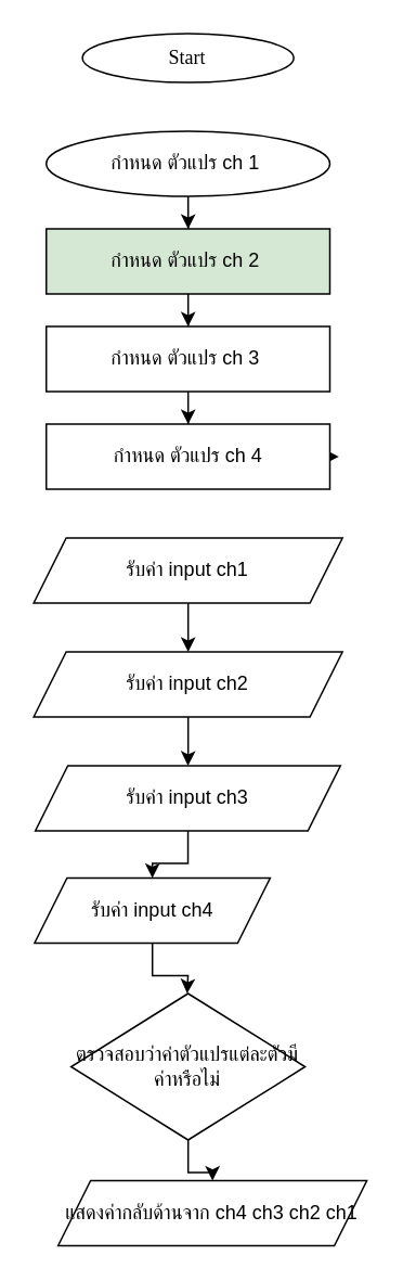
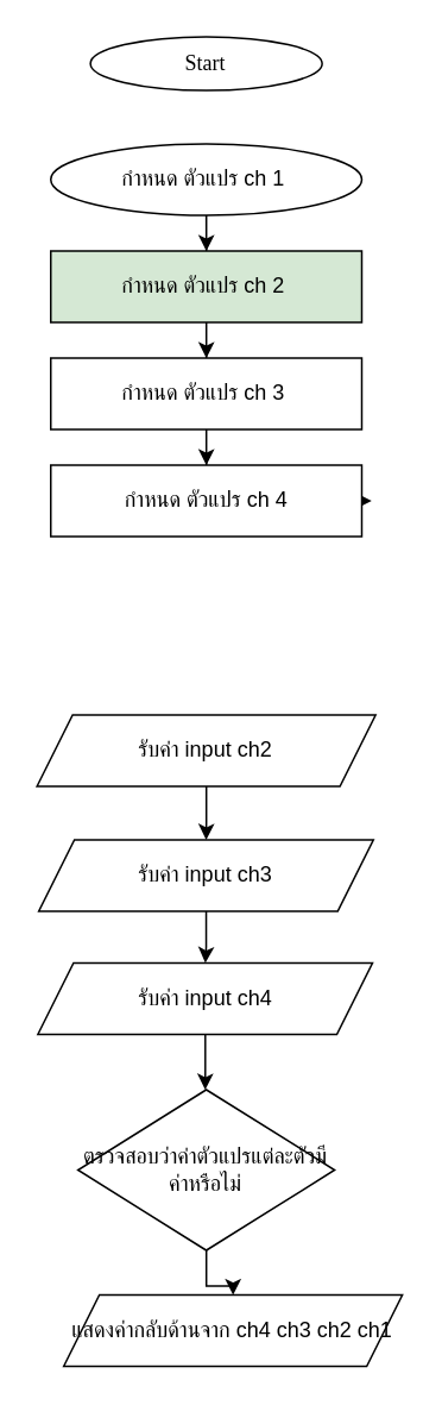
- <mxCell id="4" value="รับค่า input ch1" style="shape=parallelogram;perimeter=parallelogramPerimeter;whiteSpace=wrap;html=1;fixedSize=1;" vertex="1" parent="1"><mxGeometry x="20.25" y="330" width="190" height="40" as="geometry" /></mxCell>
- <mxCell id="3" value="" style="edgeStyle=orthogonalEdgeStyle;rounded=0;orthogonalLoop=1;jettySize=auto;html=1;" edge="1" parent="1" source="4" target="14"><mxGeometry relative="1" as="geometry" /></mxCell>
- <mxCell id="18" value="รับค่า input ch4" style="shape=parallelogram;perimeter=parallelogramPerimeter;whiteSpace=wrap;html=1;fixedSize=1;" vertex="1" parent="1"><mxGeometry x="20.75" y="539" width="145" height="40" as="geometry" /></mxCell>
+ <mxCell id="18" value="รับค่า input ch4" style="shape=parallelogram;perimeter=parallelogramPerimeter;whiteSpace=wrap;html=1;fixedSize=1;" vertex="1" parent="1"><mxGeometry x="20.75" y="539" width="187.75" height="40" as="geometry" /></mxCell>
